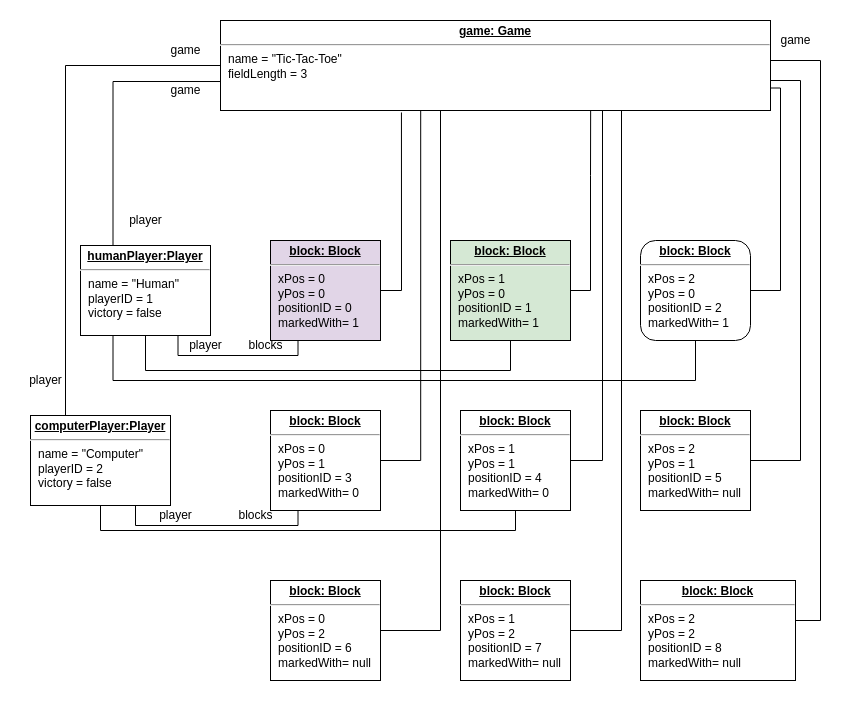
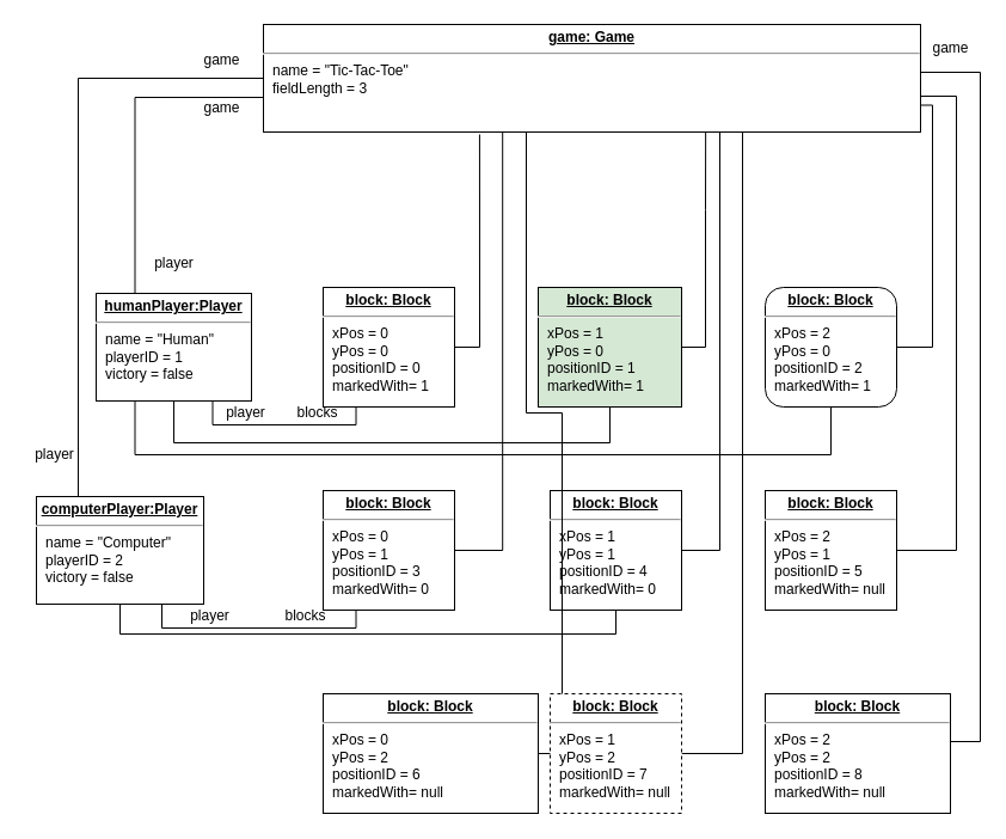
- <mxCell id="4" value="&lt;p style=&quot;margin: 0px ; margin-top: 4px ; text-align: center ; text-decoration: underline&quot;&gt;&lt;b&gt;block: Block&lt;/b&gt;&lt;/p&gt;&lt;hr&gt;&lt;p style=&quot;margin: 0px ; margin-left: 8px&quot;&gt;xPos = 0&lt;/p&gt;&lt;p style=&quot;margin: 0px ; margin-left: 8px&quot;&gt;yPos = 0&lt;/p&gt;&lt;p style=&quot;margin: 0px ; margin-left: 8px&quot;&gt;positionID = 0&lt;br&gt;markedWith= 1&lt;br&gt;&lt;/p&gt;" style="verticalAlign=top;align=left;overflow=fill;fontSize=12;fontFamily=Helvetica;html=1;fillColor=#e1d5e7;" parent="1" vertex="1"><mxGeometry x="270" y="240" width="110" height="100" as="geometry" /></mxCell>
+ <mxCell id="4" value="&lt;p style=&quot;margin: 0px ; margin-top: 4px ; text-align: center ; text-decoration: underline&quot;&gt;&lt;b&gt;block: Block&lt;/b&gt;&lt;/p&gt;&lt;hr&gt;&lt;p style=&quot;margin: 0px ; margin-left: 8px&quot;&gt;xPos = 0&lt;/p&gt;&lt;p style=&quot;margin: 0px ; margin-left: 8px&quot;&gt;yPos = 0&lt;/p&gt;&lt;p style=&quot;margin: 0px ; margin-left: 8px&quot;&gt;positionID = 0&lt;br&gt;markedWith= 1&lt;br&gt;&lt;/p&gt;" style="verticalAlign=top;align=left;overflow=fill;fontSize=12;fontFamily=Helvetica;html=1;" parent="1" vertex="1"><mxGeometry x="270" y="240" width="110" height="100" as="geometry" /></mxCell>
- <mxCell id="30" value="&lt;p style=&quot;margin: 0px ; margin-top: 4px ; text-align: center ; text-decoration: underline&quot;&gt;&lt;b&gt;block: Block&lt;/b&gt;&lt;/p&gt;&lt;hr&gt;&lt;p style=&quot;margin: 0px ; margin-left: 8px&quot;&gt;xPos = 0&lt;/p&gt;&lt;p style=&quot;margin: 0px ; margin-left: 8px&quot;&gt;yPos = 2&lt;/p&gt;&lt;p style=&quot;margin: 0px ; margin-left: 8px&quot;&gt;positionID = 6&lt;br&gt;markedWith= null&lt;br&gt;&lt;/p&gt;" style="verticalAlign=top;align=left;overflow=fill;fontSize=12;fontFamily=Helvetica;html=1;" vertex="1" parent="1"><mxGeometry x="270" y="580" width="110" height="100" as="geometry" /></mxCell>
+ <mxCell id="30" value="&lt;p style=&quot;margin: 0px ; margin-top: 4px ; text-align: center ; text-decoration: underline&quot;&gt;&lt;b&gt;block: Block&lt;/b&gt;&lt;/p&gt;&lt;hr&gt;&lt;p style=&quot;margin: 0px ; margin-left: 8px&quot;&gt;xPos = 0&lt;/p&gt;&lt;p style=&quot;margin: 0px ; margin-left: 8px&quot;&gt;yPos = 2&lt;/p&gt;&lt;p style=&quot;margin: 0px ; margin-left: 8px&quot;&gt;positionID = 6&lt;br&gt;markedWith= null&lt;br&gt;&lt;/p&gt;" style="verticalAlign=top;align=left;overflow=fill;fontSize=12;fontFamily=Helvetica;html=1;" vertex="1" parent="1"><mxGeometry x="270" y="580" width="180" height="100" as="geometry" /></mxCell>
- <mxCell id="32" value="&lt;p style=&quot;margin: 0px ; margin-top: 4px ; text-align: center ; text-decoration: underline&quot;&gt;&lt;b&gt;block: Block&lt;/b&gt;&lt;/p&gt;&lt;hr&gt;&lt;p style=&quot;margin: 0px ; margin-left: 8px&quot;&gt;xPos = 1&lt;/p&gt;&lt;p style=&quot;margin: 0px ; margin-left: 8px&quot;&gt;yPos = 2&lt;/p&gt;&lt;p style=&quot;margin: 0px ; margin-left: 8px&quot;&gt;positionID = 7&lt;br&gt;markedWith= null&lt;br&gt;&lt;/p&gt;" style="verticalAlign=top;align=left;overflow=fill;fontSize=12;fontFamily=Helvetica;html=1;" vertex="1" parent="1"><mxGeometry x="460" y="580" width="110" height="100" as="geometry" /></mxCell>
+ <mxCell id="32" value="&lt;p style=&quot;margin: 0px ; margin-top: 4px ; text-align: center ; text-decoration: underline&quot;&gt;&lt;b&gt;block: Block&lt;/b&gt;&lt;/p&gt;&lt;hr&gt;&lt;p style=&quot;margin: 0px ; margin-left: 8px&quot;&gt;xPos = 1&lt;/p&gt;&lt;p style=&quot;margin: 0px ; margin-left: 8px&quot;&gt;yPos = 2&lt;/p&gt;&lt;p style=&quot;margin: 0px ; margin-left: 8px&quot;&gt;positionID = 7&lt;br&gt;markedWith= null&lt;br&gt;&lt;/p&gt;" style="verticalAlign=top;align=left;overflow=fill;fontSize=12;fontFamily=Helvetica;html=1;dashed=1;" vertex="1" parent="1"><mxGeometry x="460" y="580" width="110" height="100" as="geometry" /></mxCell>
